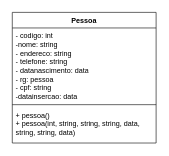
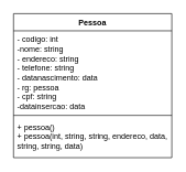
- <mxCell id="5" value="+ pessoa()&lt;br&gt;+ pessoa(int, string, string, string, data, string, string, data)" style="text;strokeColor=none;fillColor=none;align=left;verticalAlign=top;spacingLeft=4;spacingRight=4;overflow=hidden;rotatable=0;points=[[0,0.5],[1,0.5]];portConstraint=eastwest;whiteSpace=wrap;html=1;" vertex="1" parent="2"><mxGeometry y="158" width="240" height="60" as="geometry" /></mxCell>
+ <mxCell id="5" value="+ pessoa()&lt;br&gt;+ pessoa(int, string, string, endereco, data, string, string, data)" style="text;strokeColor=none;fillColor=none;align=left;verticalAlign=top;spacingLeft=4;spacingRight=4;overflow=hidden;rotatable=0;points=[[0,0.5],[1,0.5]];portConstraint=eastwest;whiteSpace=wrap;html=1;" vertex="1" parent="2"><mxGeometry y="158" width="240" height="60" as="geometry" /></mxCell>
